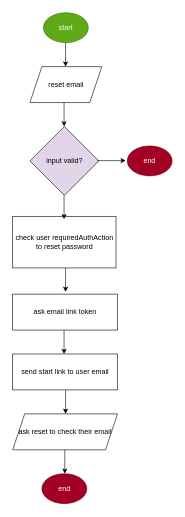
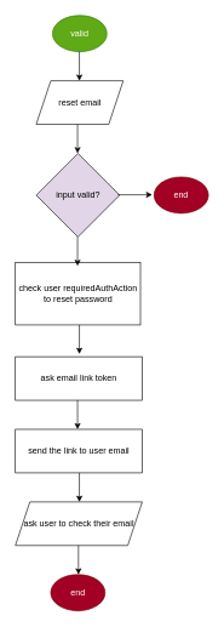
- <mxCell id="2" value="start" style="ellipse;whiteSpace=wrap;html=1;fillColor=#60a917;fontColor=#ffffff;strokeColor=#2D7600;" vertex="1" parent="1"><mxGeometry x="72" y="20" width="75" height="50" as="geometry" /></mxCell>
+ <mxCell id="2" value="valid" style="ellipse;whiteSpace=wrap;html=1;fillColor=#60a917;fontColor=#ffffff;strokeColor=#2D7600;" vertex="1" parent="1"><mxGeometry x="72" y="20" width="75" height="50" as="geometry" /></mxCell>
- <mxCell id="7" value="send start link to user email" style="rounded=0;whiteSpace=wrap;html=1;" vertex="1" parent="1"><mxGeometry x="20.75" y="590" width="175" height="60" as="geometry" /></mxCell>
+ <mxCell id="7" value="send the link to user email" style="rounded=0;whiteSpace=wrap;html=1;" vertex="1" parent="1"><mxGeometry x="20.75" y="590" width="175" height="60" as="geometry" /></mxCell>
- <mxCell id="8" value="ask reset to check their email" style="shape=parallelogram;perimeter=parallelogramPerimeter;whiteSpace=wrap;html=1;fixedSize=1;" vertex="1" parent="1"><mxGeometry x="20.75" y="690" width="175" height="60" as="geometry" /></mxCell>
+ <mxCell id="8" value="ask user to check their email" style="shape=parallelogram;perimeter=parallelogramPerimeter;whiteSpace=wrap;html=1;fixedSize=1;" vertex="1" parent="1"><mxGeometry x="20.75" y="690" width="175" height="60" as="geometry" /></mxCell>
